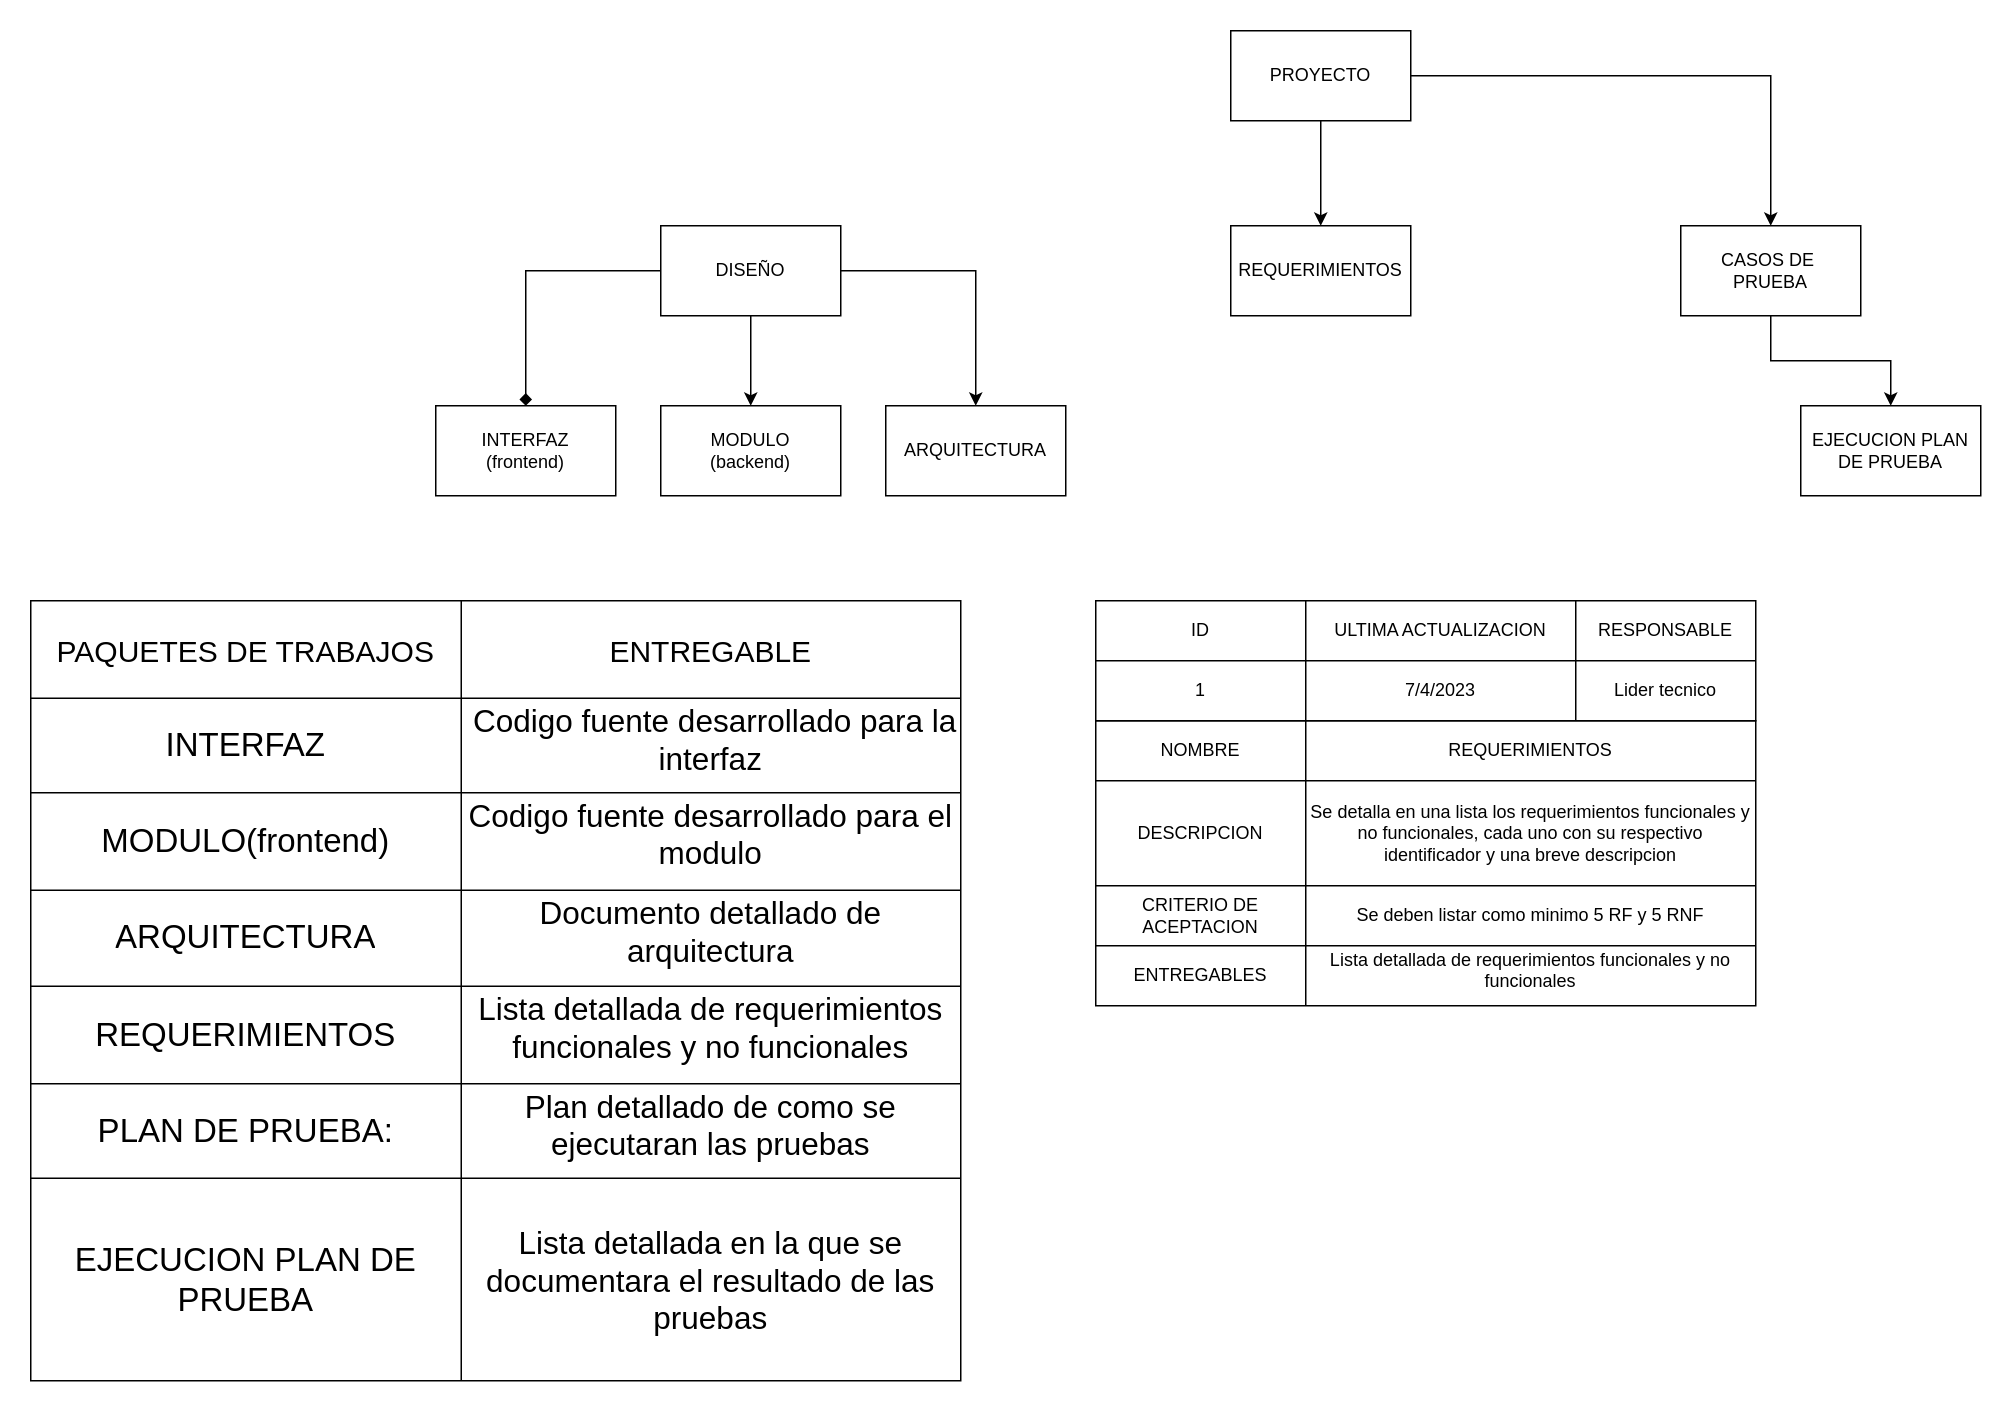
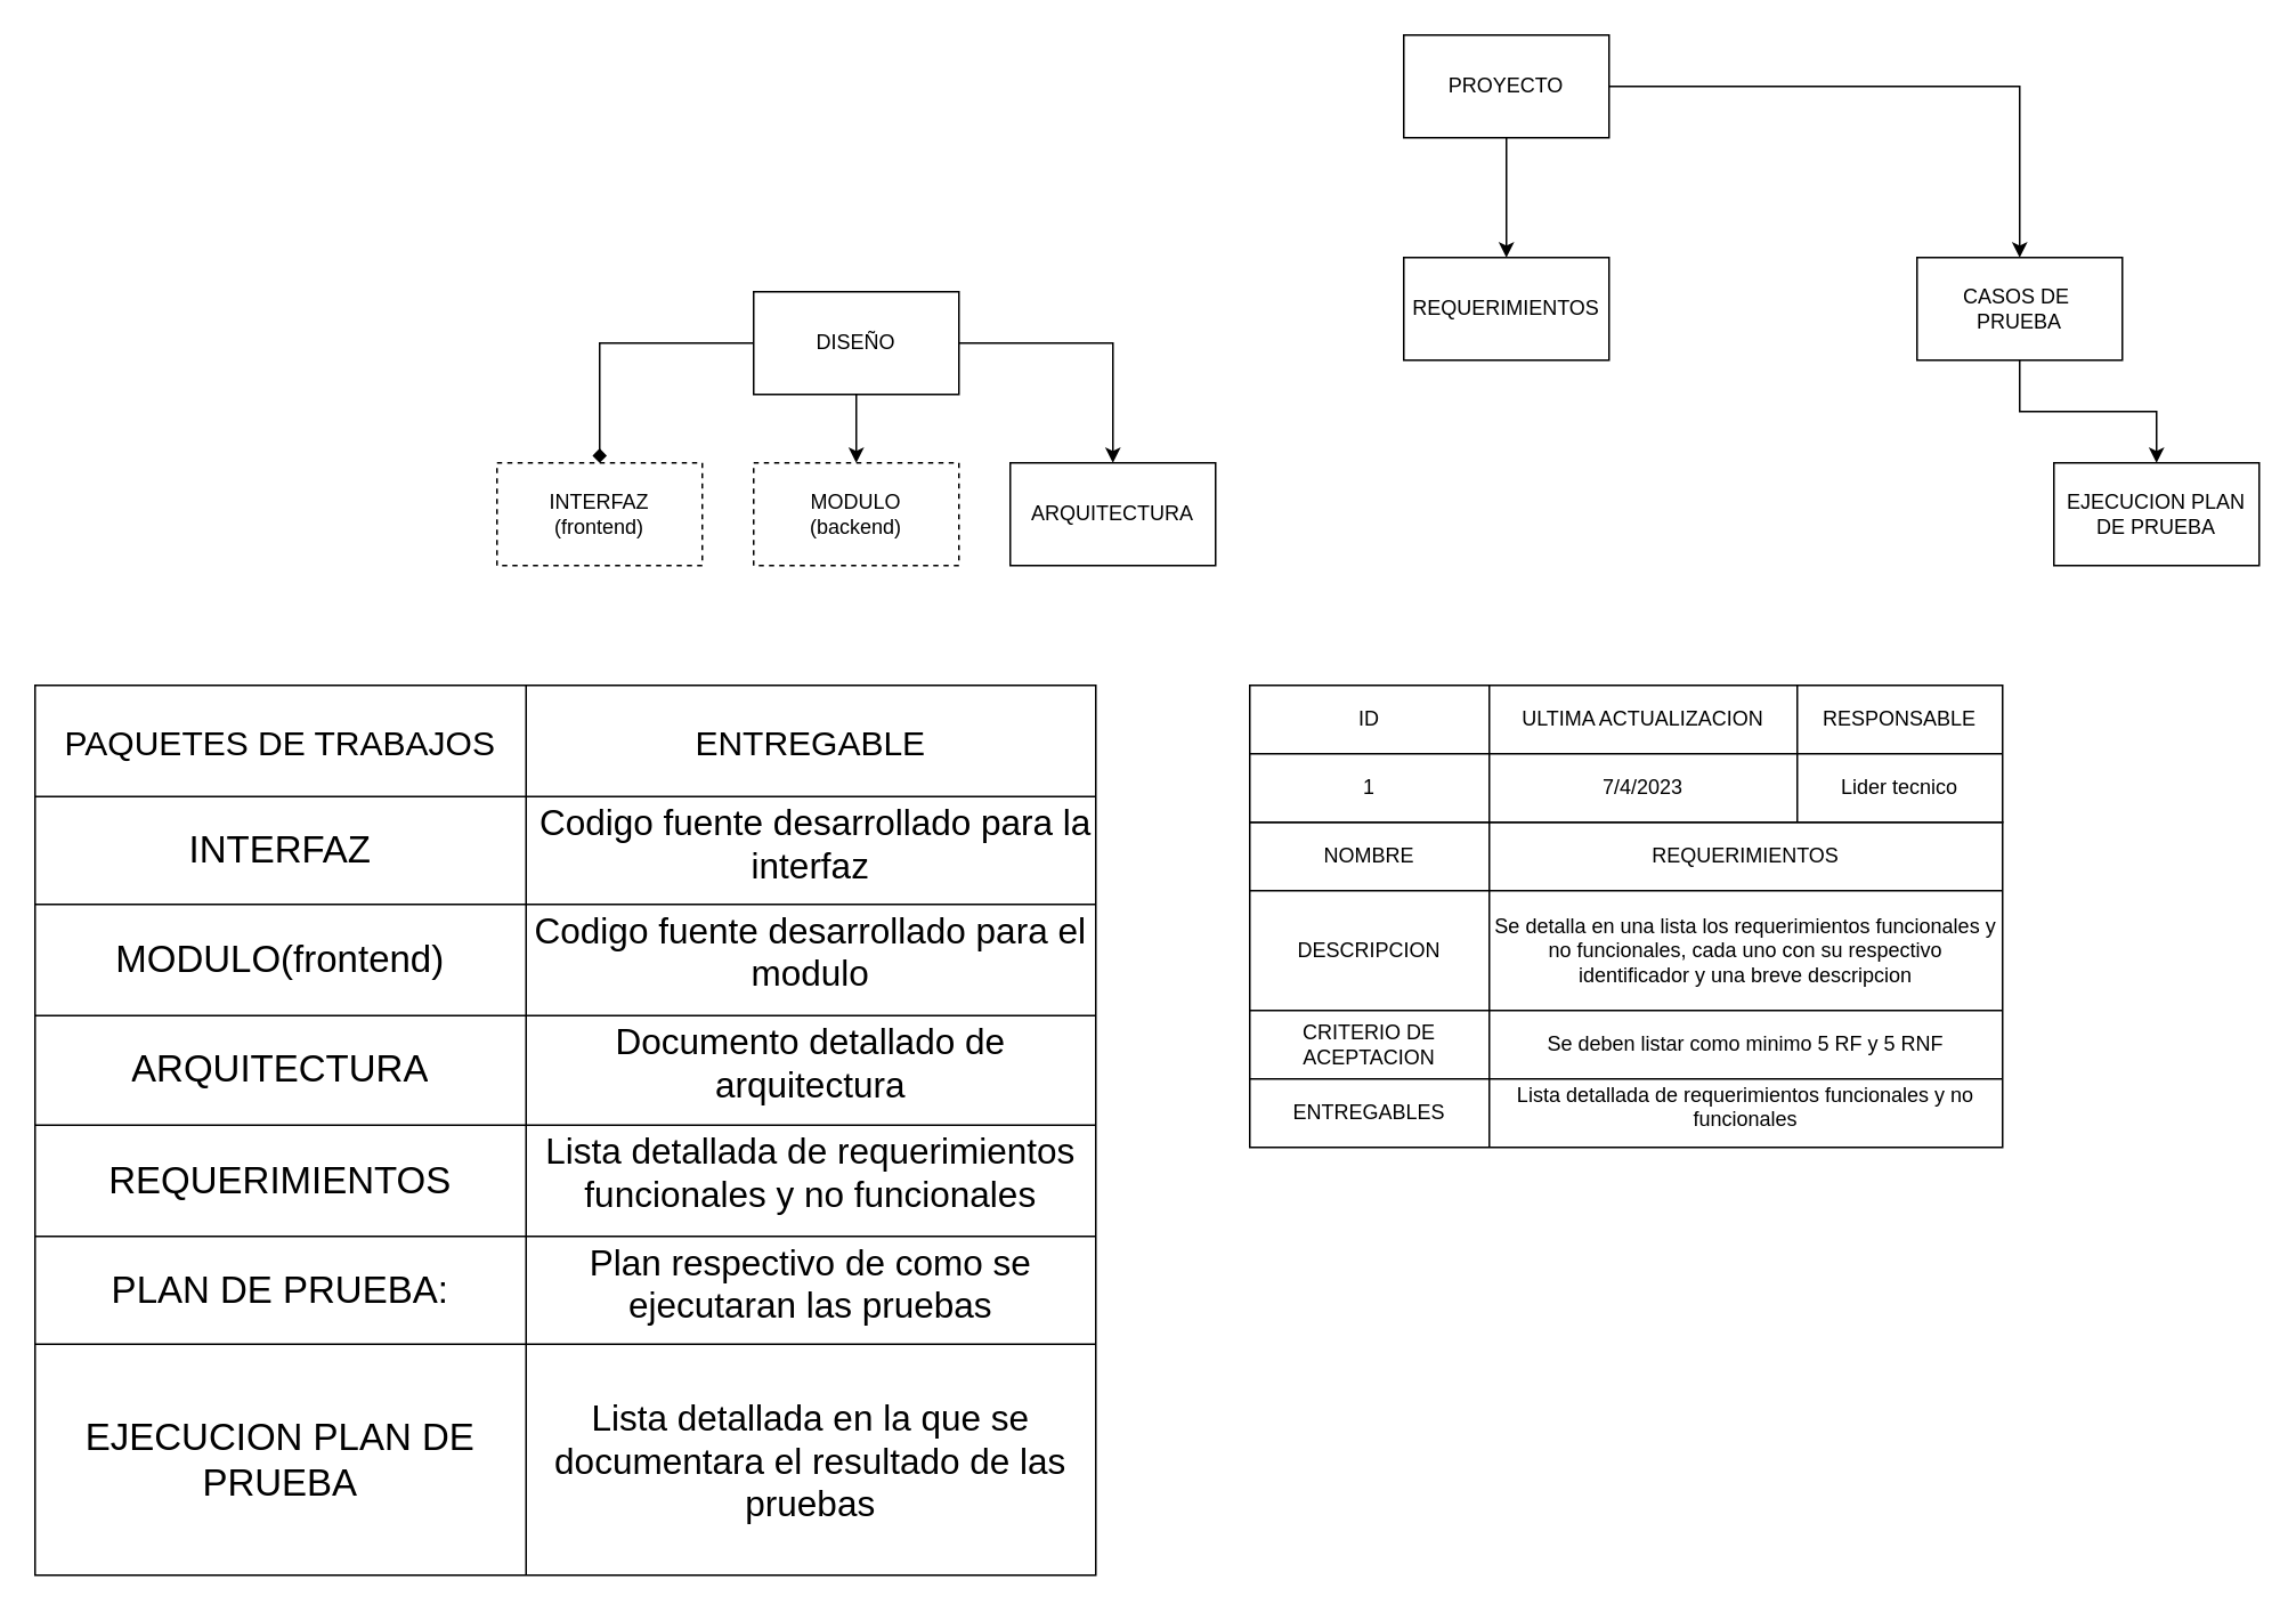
- <mxCell id="8" value="DISEÑO" style="rounded=0;whiteSpace=wrap;html=1;" vertex="1" parent="1"><mxGeometry x="440" y="150" width="120" height="60" as="geometry" /></mxCell>
+ <mxCell id="8" value="DISEÑO" style="rounded=0;whiteSpace=wrap;html=1;" vertex="1" parent="1"><mxGeometry x="440" y="170" width="120" height="60" as="geometry" /></mxCell>
- <mxCell id="12" value="INTERFAZ&lt;div&gt;(frontend)&lt;/div&gt;" style="rounded=0;whiteSpace=wrap;html=1;" vertex="1" parent="1"><mxGeometry x="290" y="270" width="120" height="60" as="geometry" /></mxCell>
+ <mxCell id="12" value="INTERFAZ&lt;div&gt;(frontend)&lt;/div&gt;" style="rounded=0;whiteSpace=wrap;html=1;dashed=1;" vertex="1" parent="1"><mxGeometry x="290" y="270" width="120" height="60" as="geometry" /></mxCell>
- <mxCell id="13" value="MODULO&lt;div&gt;(backend)&lt;/div&gt;" style="rounded=0;whiteSpace=wrap;html=1;" vertex="1" parent="1"><mxGeometry x="440" y="270" width="120" height="60" as="geometry" /></mxCell>
+ <mxCell id="13" value="MODULO&lt;div&gt;(backend)&lt;/div&gt;" style="rounded=0;whiteSpace=wrap;html=1;dashed=1;" vertex="1" parent="1"><mxGeometry x="440" y="270" width="120" height="60" as="geometry" /></mxCell>
- <mxCell id="34" value="&lt;div style=&quot;font-size: 21px;&quot;&gt;&lt;span style=&quot;background-color: initial; font-size: 21px;&quot;&gt;Plan detallado de como se ejecutaran las pruebas&lt;/span&gt;&lt;br style=&quot;font-size: 21px;&quot;&gt;&lt;/div&gt;&lt;div style=&quot;font-size: 21px;&quot;&gt;&lt;span style=&quot;background-color: initial; font-size: 21px;&quot;&gt;&lt;br style=&quot;font-size: 21px;&quot;&gt;&lt;/span&gt;&lt;/div&gt;" style="shape=partialRectangle;html=1;whiteSpace=wrap;connectable=0;strokeColor=inherit;overflow=hidden;fillColor=none;top=0;left=0;bottom=0;right=0;pointerEvents=1;fontSize=21;align=center;verticalAlign=middle;" vertex="1" parent="32"><mxGeometry x="287" width="333" height="63" as="geometry"><mxRectangle width="333" height="63" as="alternateBounds" /></mxGeometry></mxCell>
+ <mxCell id="34" value="&lt;div style=&quot;font-size: 21px;&quot;&gt;&lt;span style=&quot;background-color: initial; font-size: 21px;&quot;&gt;Plan respectivo de como se ejecutaran las pruebas&lt;/span&gt;&lt;br style=&quot;font-size: 21px;&quot;&gt;&lt;/div&gt;&lt;div style=&quot;font-size: 21px;&quot;&gt;&lt;span style=&quot;background-color: initial; font-size: 21px;&quot;&gt;&lt;br style=&quot;font-size: 21px;&quot;&gt;&lt;/span&gt;&lt;/div&gt;" style="shape=partialRectangle;html=1;whiteSpace=wrap;connectable=0;strokeColor=inherit;overflow=hidden;fillColor=none;top=0;left=0;bottom=0;right=0;pointerEvents=1;fontSize=21;align=center;verticalAlign=middle;" vertex="1" parent="32"><mxGeometry x="287" width="333" height="63" as="geometry"><mxRectangle width="333" height="63" as="alternateBounds" /></mxGeometry></mxCell>
